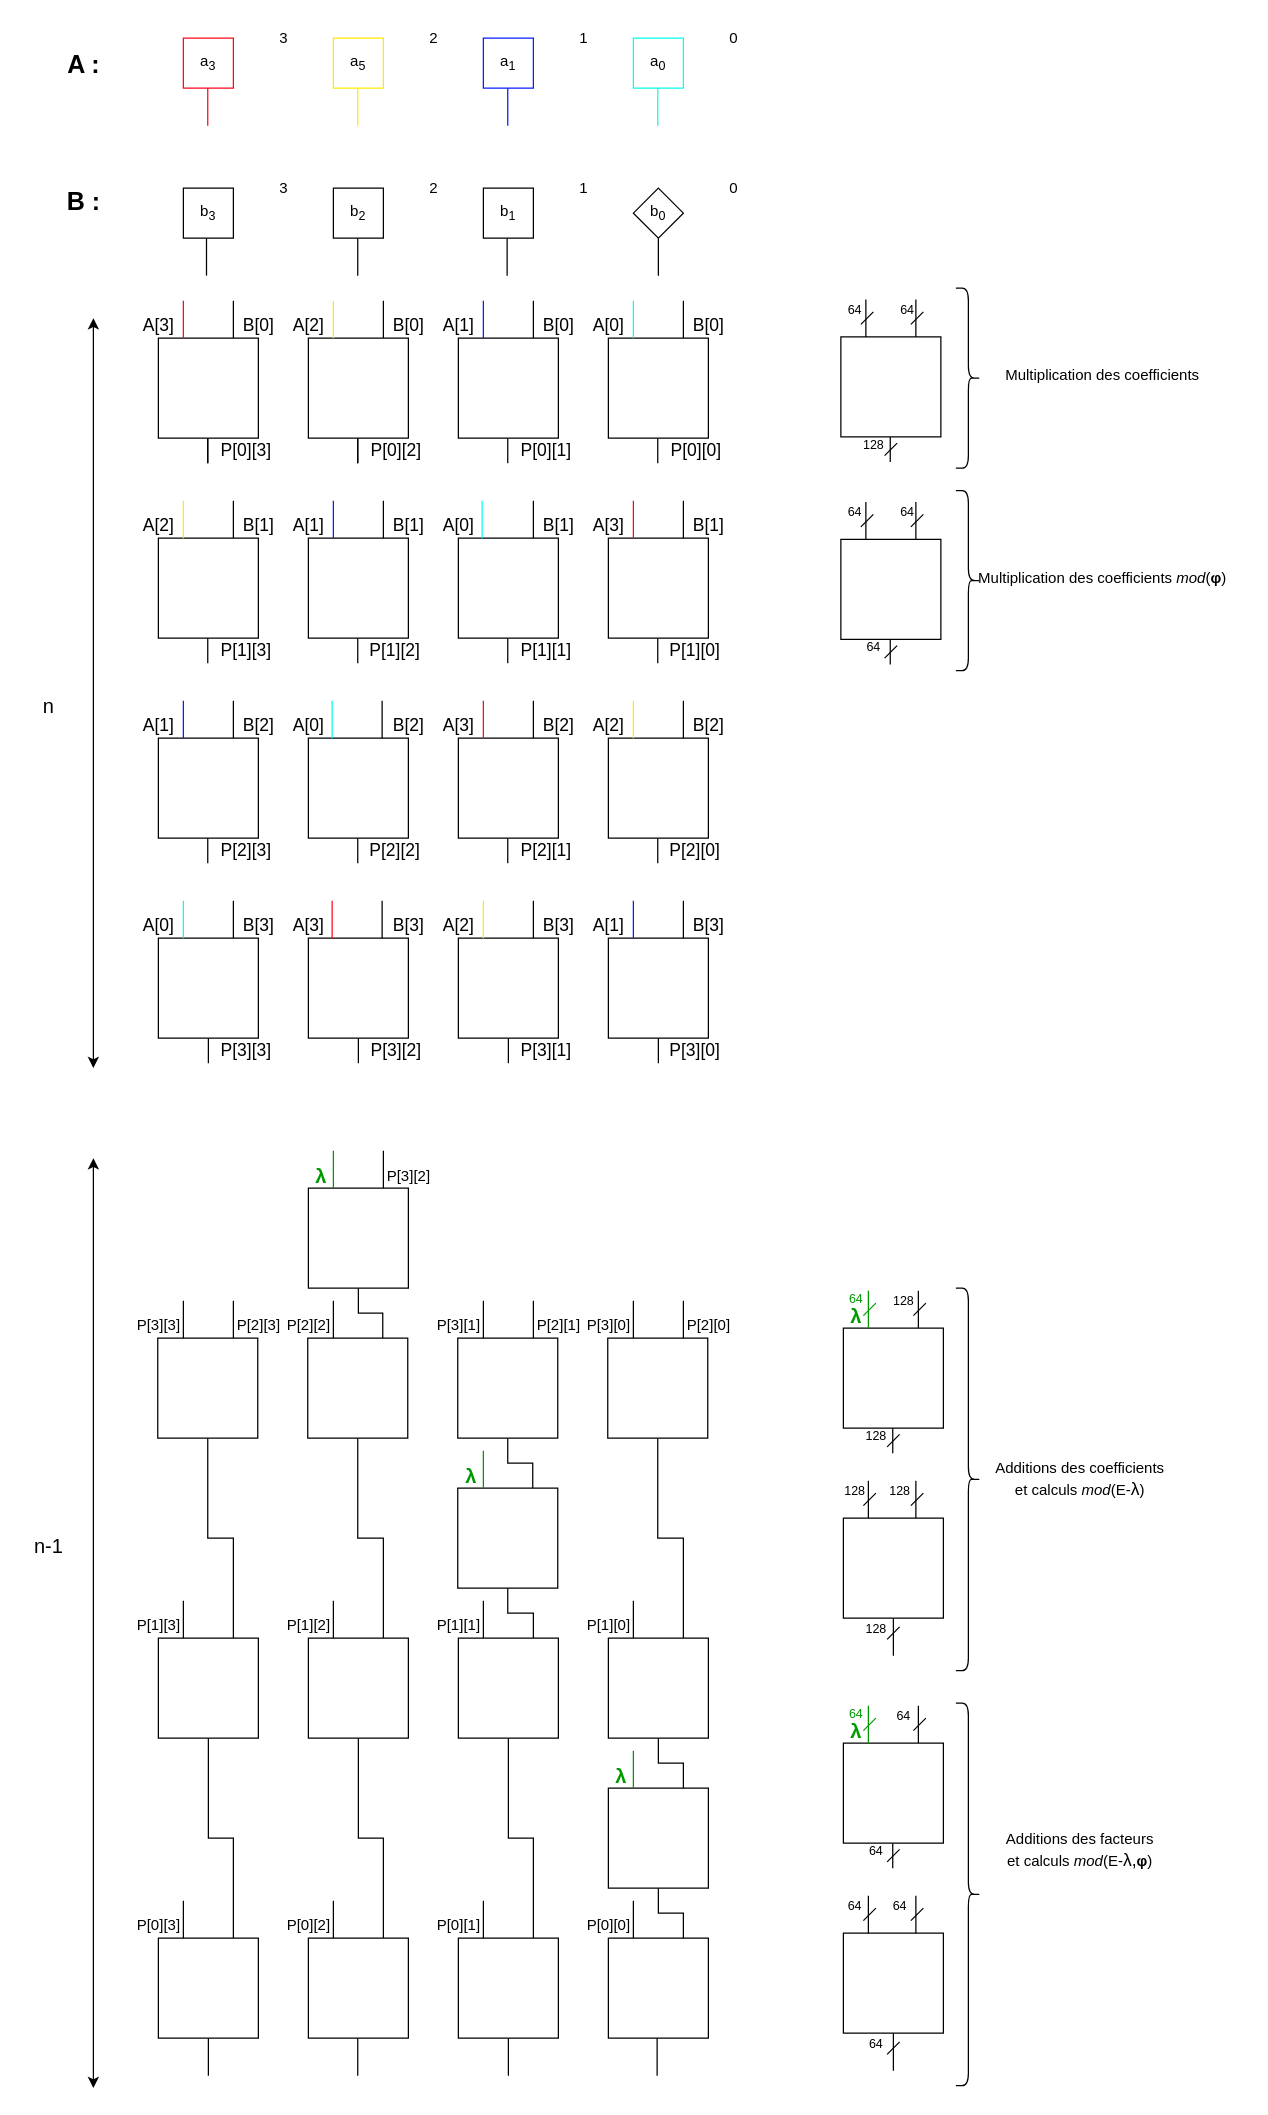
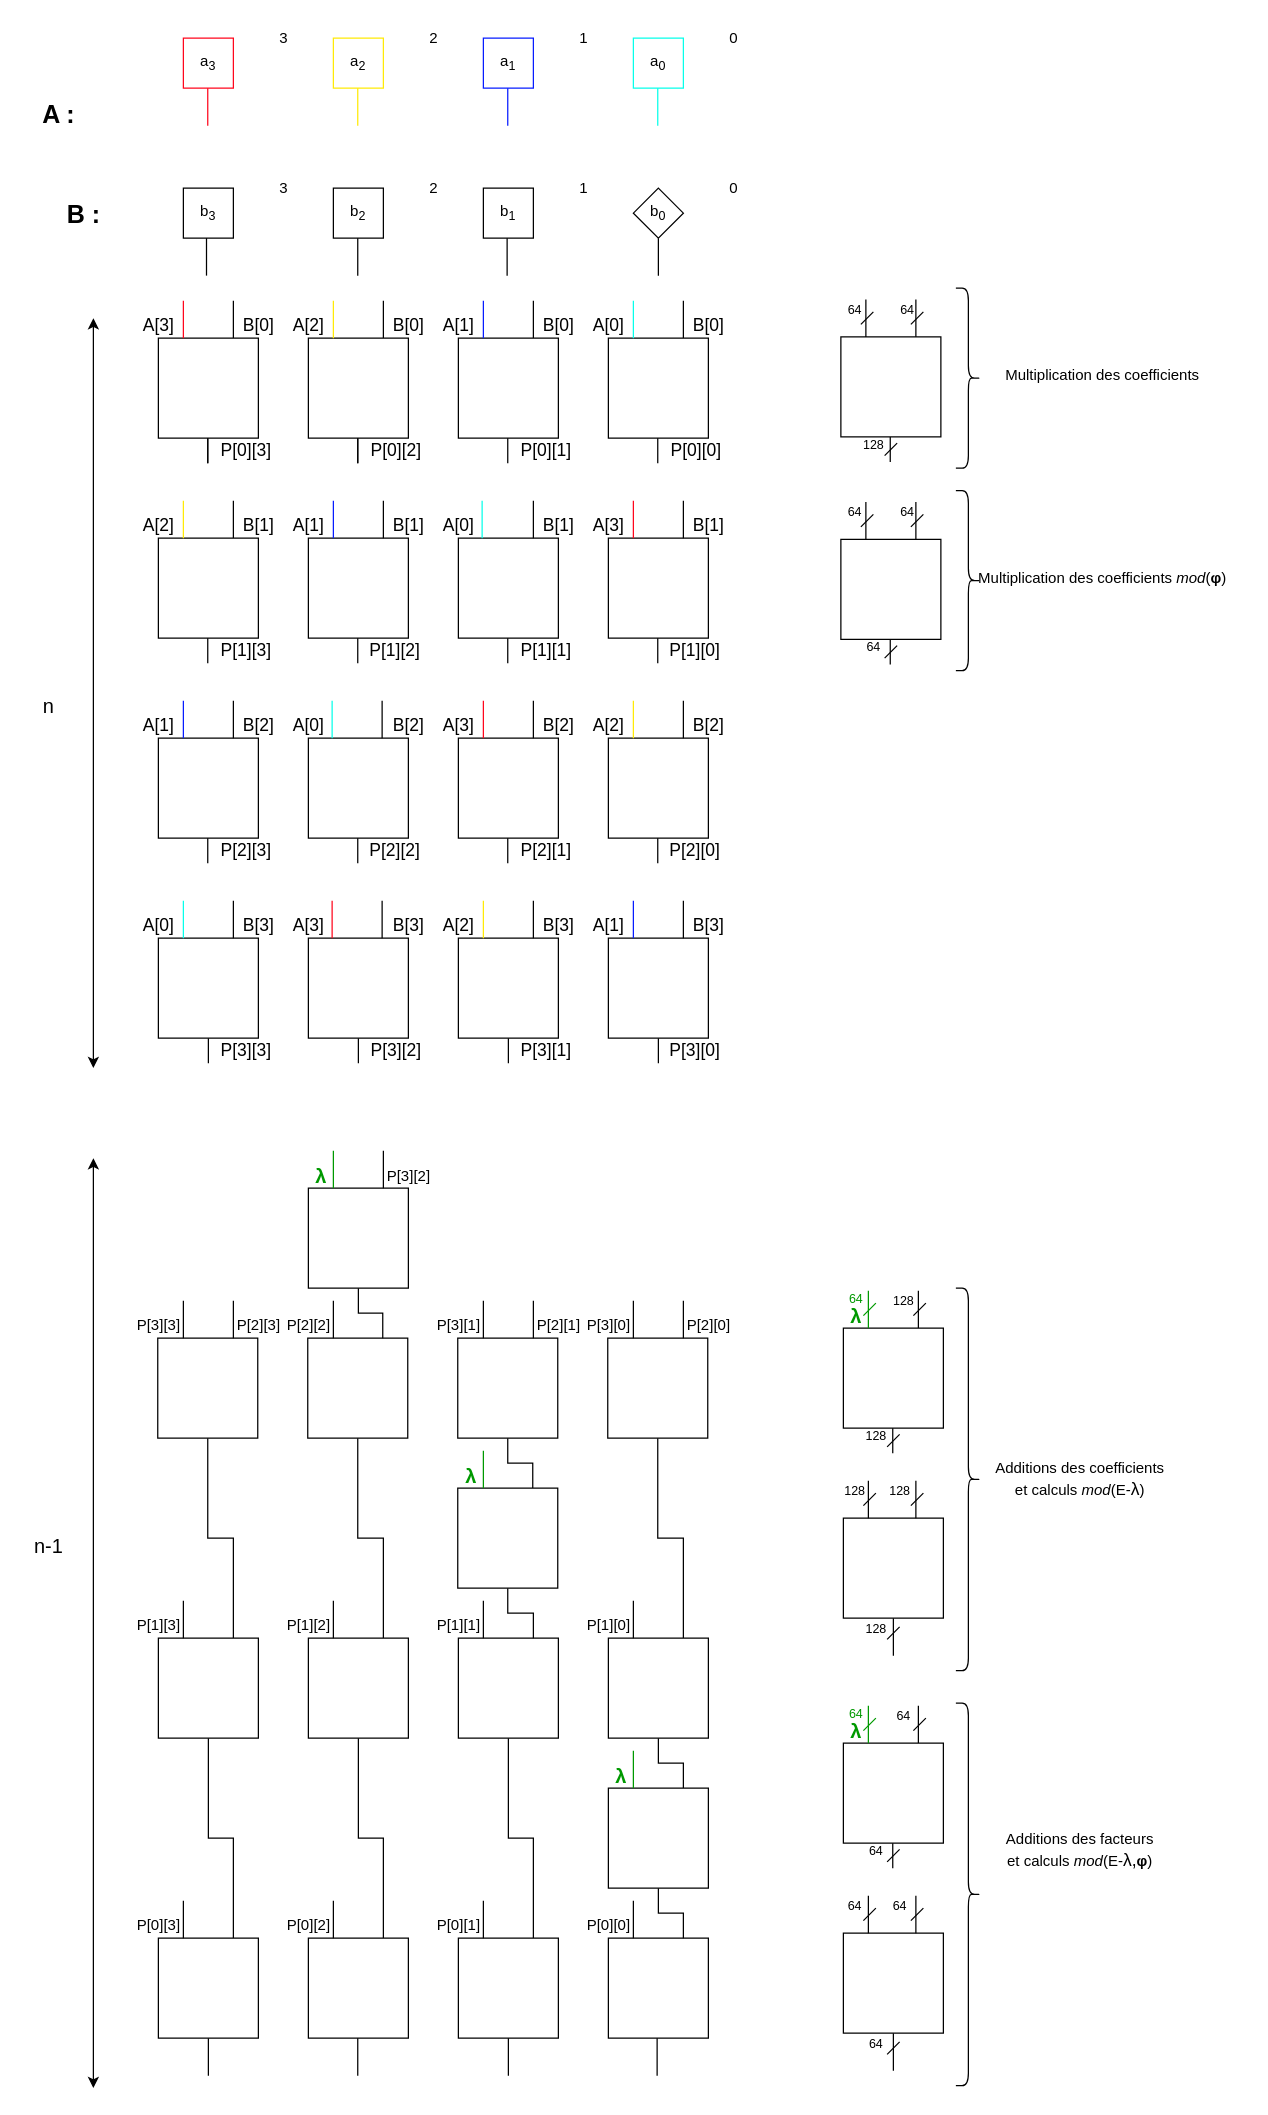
- <mxCell id="101" value="&lt;font size=&quot;1&quot;&gt;&lt;b style=&quot;font-size: 20px&quot;&gt;A :&lt;br&gt;&lt;/b&gt;&lt;/font&gt;" style="text;html=1;align=center;verticalAlign=middle;resizable=0;points=[];autosize=1;" parent="1" vertex="1"><mxGeometry x="46" y="40" width="40" height="20" as="geometry" /></mxCell>
+ <mxCell id="101" value="&lt;font size=&quot;1&quot;&gt;&lt;b style=&quot;font-size: 20px&quot;&gt;A :&lt;br&gt;&lt;/b&gt;&lt;/font&gt;" style="text;html=1;align=center;verticalAlign=middle;resizable=0;points=[];autosize=1;" parent="1" vertex="1"><mxGeometry x="26" y="80" width="40" height="20" as="geometry" /></mxCell>
- <mxCell id="5" value="a&lt;sub&gt;5&lt;/sub&gt;" style="rounded=0;whiteSpace=wrap;html=1;strokeColor=#ffea07;" parent="1" vertex="1"><mxGeometry x="266" y="30" width="40" height="40" as="geometry" /></mxCell>
+ <mxCell id="5" value="a&lt;sub&gt;2&lt;/sub&gt;" style="rounded=0;whiteSpace=wrap;html=1;strokeColor=#ffea07;" parent="1" vertex="1"><mxGeometry x="266" y="30" width="40" height="40" as="geometry" /></mxCell>
- <mxCell id="102" value="&lt;font size=&quot;1&quot;&gt;&lt;b style=&quot;font-size: 20px&quot;&gt;B :&lt;br&gt;&lt;/b&gt;&lt;/font&gt;" style="text;html=1;align=center;verticalAlign=middle;resizable=0;points=[];autosize=1;" parent="1" vertex="1"><mxGeometry x="46" y="150" width="40" height="20" as="geometry" /></mxCell>
+ <mxCell id="102" value="&lt;font size=&quot;1&quot;&gt;&lt;b style=&quot;font-size: 20px&quot;&gt;B :&lt;br&gt;&lt;/b&gt;&lt;/font&gt;" style="text;html=1;align=center;verticalAlign=middle;resizable=0;points=[];autosize=1;" parent="1" vertex="1"><mxGeometry x="46" y="160" width="40" height="20" as="geometry" /></mxCell>
